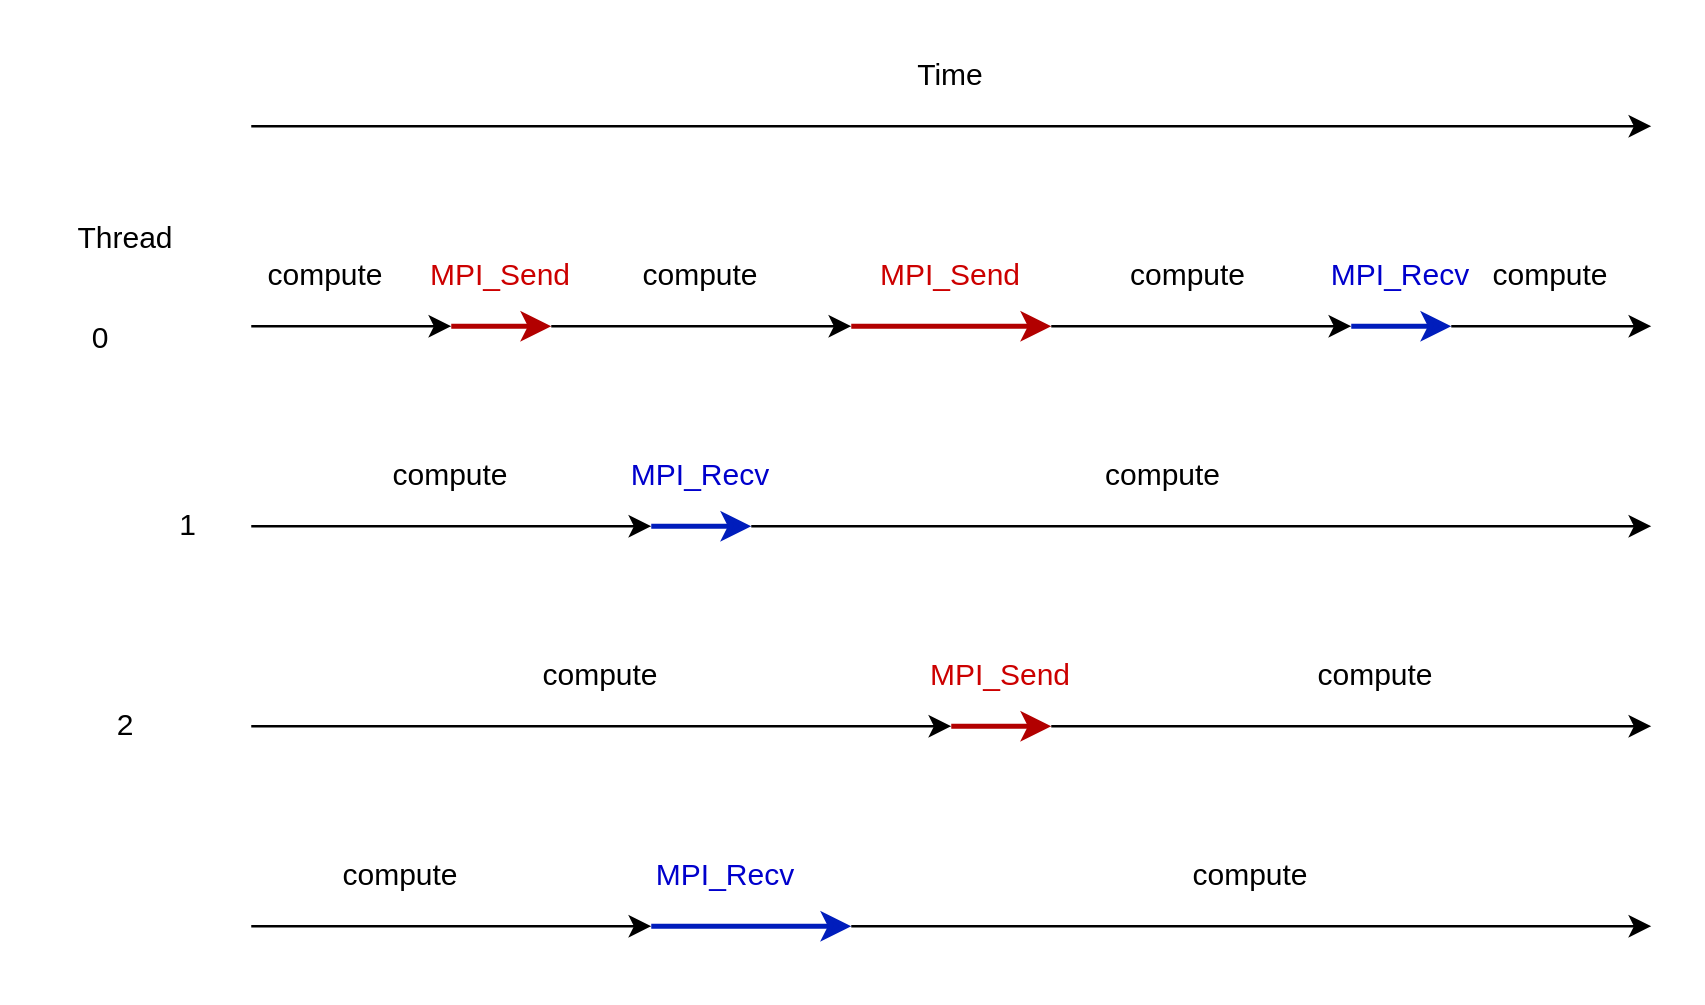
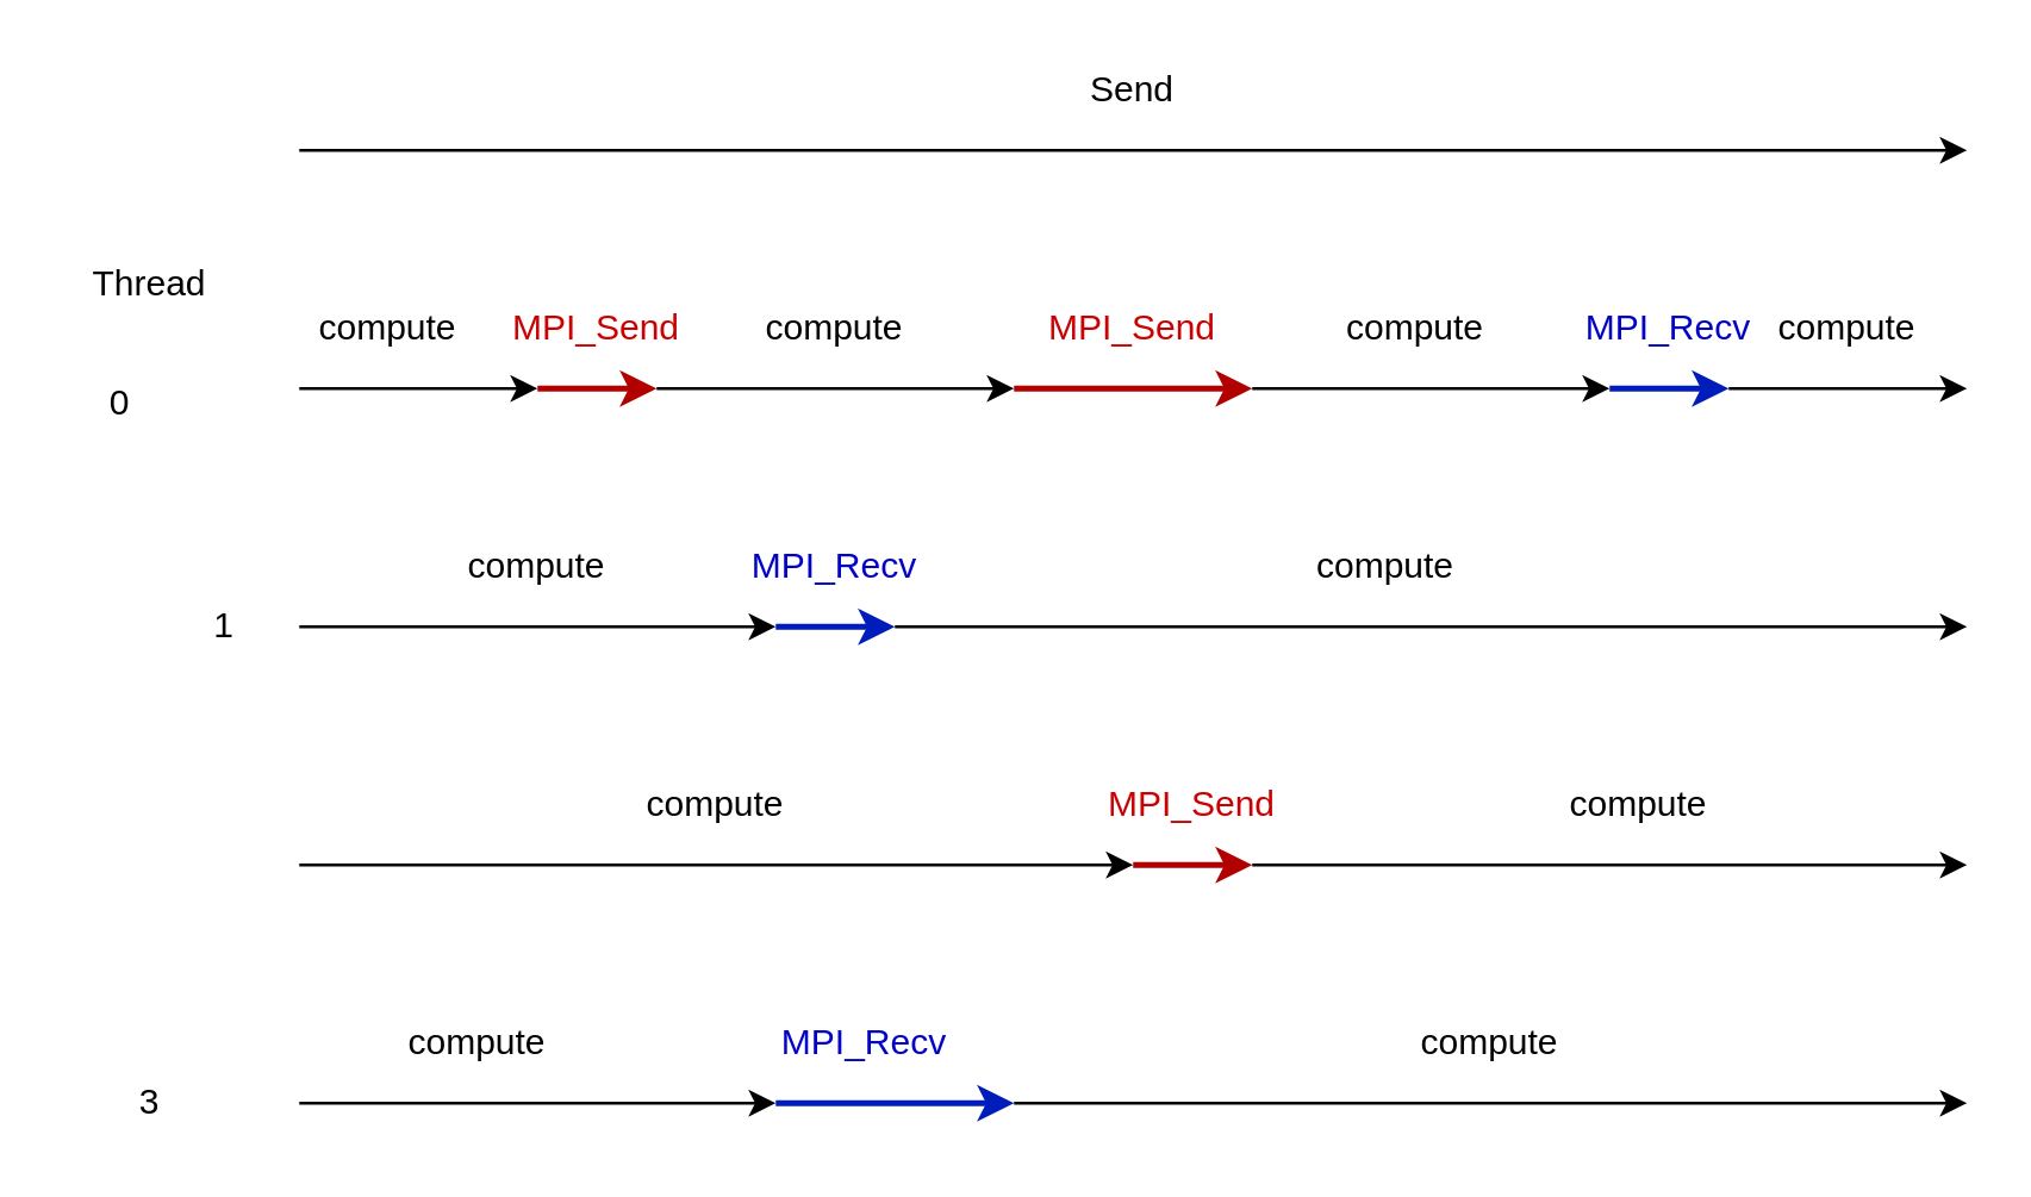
- <mxCell id="3" value="Time" style="text;html=1;strokeColor=none;fillColor=none;align=center;verticalAlign=middle;whiteSpace=wrap;rounded=0;" parent="1" vertex="1"><mxGeometry x="360" y="20" width="40" height="20" as="geometry" /></mxCell>
+ <mxCell id="3" value="Send" style="text;html=1;strokeColor=none;fillColor=none;align=center;verticalAlign=middle;whiteSpace=wrap;rounded=0;" parent="1" vertex="1"><mxGeometry x="360" y="20" width="40" height="20" as="geometry" /></mxCell>
- <mxCell id="7" value="2" style="text;html=1;strokeColor=none;fillColor=none;align=center;verticalAlign=middle;whiteSpace=wrap;rounded=0;" parent="1" vertex="1"><mxGeometry x="30" y="280" width="40" height="20" as="geometry" /></mxCell>
+ <mxCell id="8" value="3" style="text;html=1;strokeColor=none;fillColor=none;align=center;verticalAlign=middle;whiteSpace=wrap;rounded=0;" parent="1" vertex="1"><mxGeometry x="30" y="360" width="40" height="20" as="geometry" /></mxCell>
